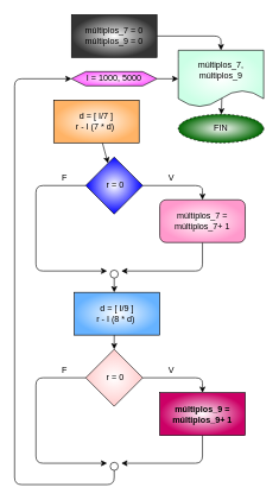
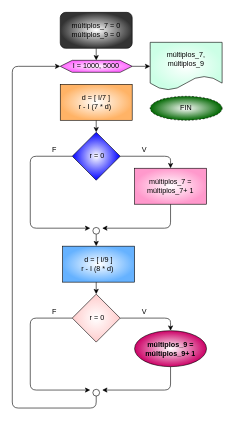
- <mxCell id="4" value="múltiplos_7 = 0&lt;br&gt;múltiplos_9 = 0" style="whiteSpace=wrap;html=1;gradientColor=#333333;gradientDirection=radial;" vertex="1" parent="1"><mxGeometry x="100" y="20" width="120" height="60" as="geometry" /></mxCell>
+ <mxCell id="4" value="múltiplos_7 = 0&lt;br&gt;múltiplos_9 = 0" style="whiteSpace=wrap;html=1;gradientColor=#333333;gradientDirection=radial;rounded=1;" vertex="1" parent="1"><mxGeometry x="100" y="20" width="120" height="60" as="geometry" /></mxCell>
- <mxCell id="3" value="" style="edgeStyle=none;html=1;" edge="1" parent="1" source="4" target="8"><mxGeometry relative="1" as="geometry"><Array as="points"><mxPoint x="310" y="50" /></Array></mxGeometry></mxCell>
+ <mxCell id="2" style="edgeStyle=none;html=1;exitX=0.5;exitY=1;exitDx=0;exitDy=0;entryX=0.5;entryY=0;entryDx=0;entryDy=0;" edge="1" parent="1" source="4" target="6"><mxGeometry relative="1" as="geometry" /></mxCell>
- <mxCell id="7" value="" style="edgeStyle=none;html=1;exitX=0.51;exitY=0.83;exitDx=0;exitDy=0;exitPerimeter=0;" edge="1" parent="1" source="8" target="9"><mxGeometry relative="1" as="geometry" /></mxCell>
- <mxCell id="11" value="d = [ I/7 ]&lt;br&gt;r - I (7 * d)&amp;nbsp;" style="whiteSpace=wrap;html=1;gradientColor=#FFB366;gradientDirection=radial;" vertex="1" parent="1"><mxGeometry x="75" y="140" width="120" height="60" as="geometry" /></mxCell>
+ <mxCell id="11" value="d = [ I/7 ]&lt;br&gt;r - I (7 * d)&amp;nbsp;" style="whiteSpace=wrap;html=1;gradientColor=#FFB366;gradientDirection=radial;" vertex="1" parent="1"><mxGeometry x="100" y="140" width="120" height="60" as="geometry" /></mxCell>
- <mxCell id="16" value="múltiplos_7 = múltiplos_7+ 1" style="whiteSpace=wrap;html=1;gradientColor=#FF99CC;gradientDirection=radial;rounded=1;" vertex="1" parent="1"><mxGeometry x="224" y="280" width="120" height="60" as="geometry" /></mxCell>
+ <mxCell id="16" value="múltiplos_7 = múltiplos_7+ 1" style="whiteSpace=wrap;html=1;gradientColor=#FF99CC;gradientDirection=radial;" vertex="1" parent="1"><mxGeometry x="224" y="280" width="120" height="60" as="geometry" /></mxCell>
- <mxCell id="27" value="múltiplos_9 = múltiplos_9+ 1" style="whiteSpace=wrap;html=1;gradientColor=#CC0066;gradientDirection=radial;fontStyle=1" vertex="1" parent="1"><mxGeometry x="224" y="551" width="120" height="60" as="geometry" /></mxCell>
+ <mxCell id="27" value="múltiplos_9 = múltiplos_9+ 1" style="ellipse;whiteSpace=wrap;html=1;gradientColor=#CC0066;gradientDirection=radial;fontStyle=1;" vertex="1" parent="1"><mxGeometry x="224" y="551" width="120" height="60" as="geometry" /></mxCell>
